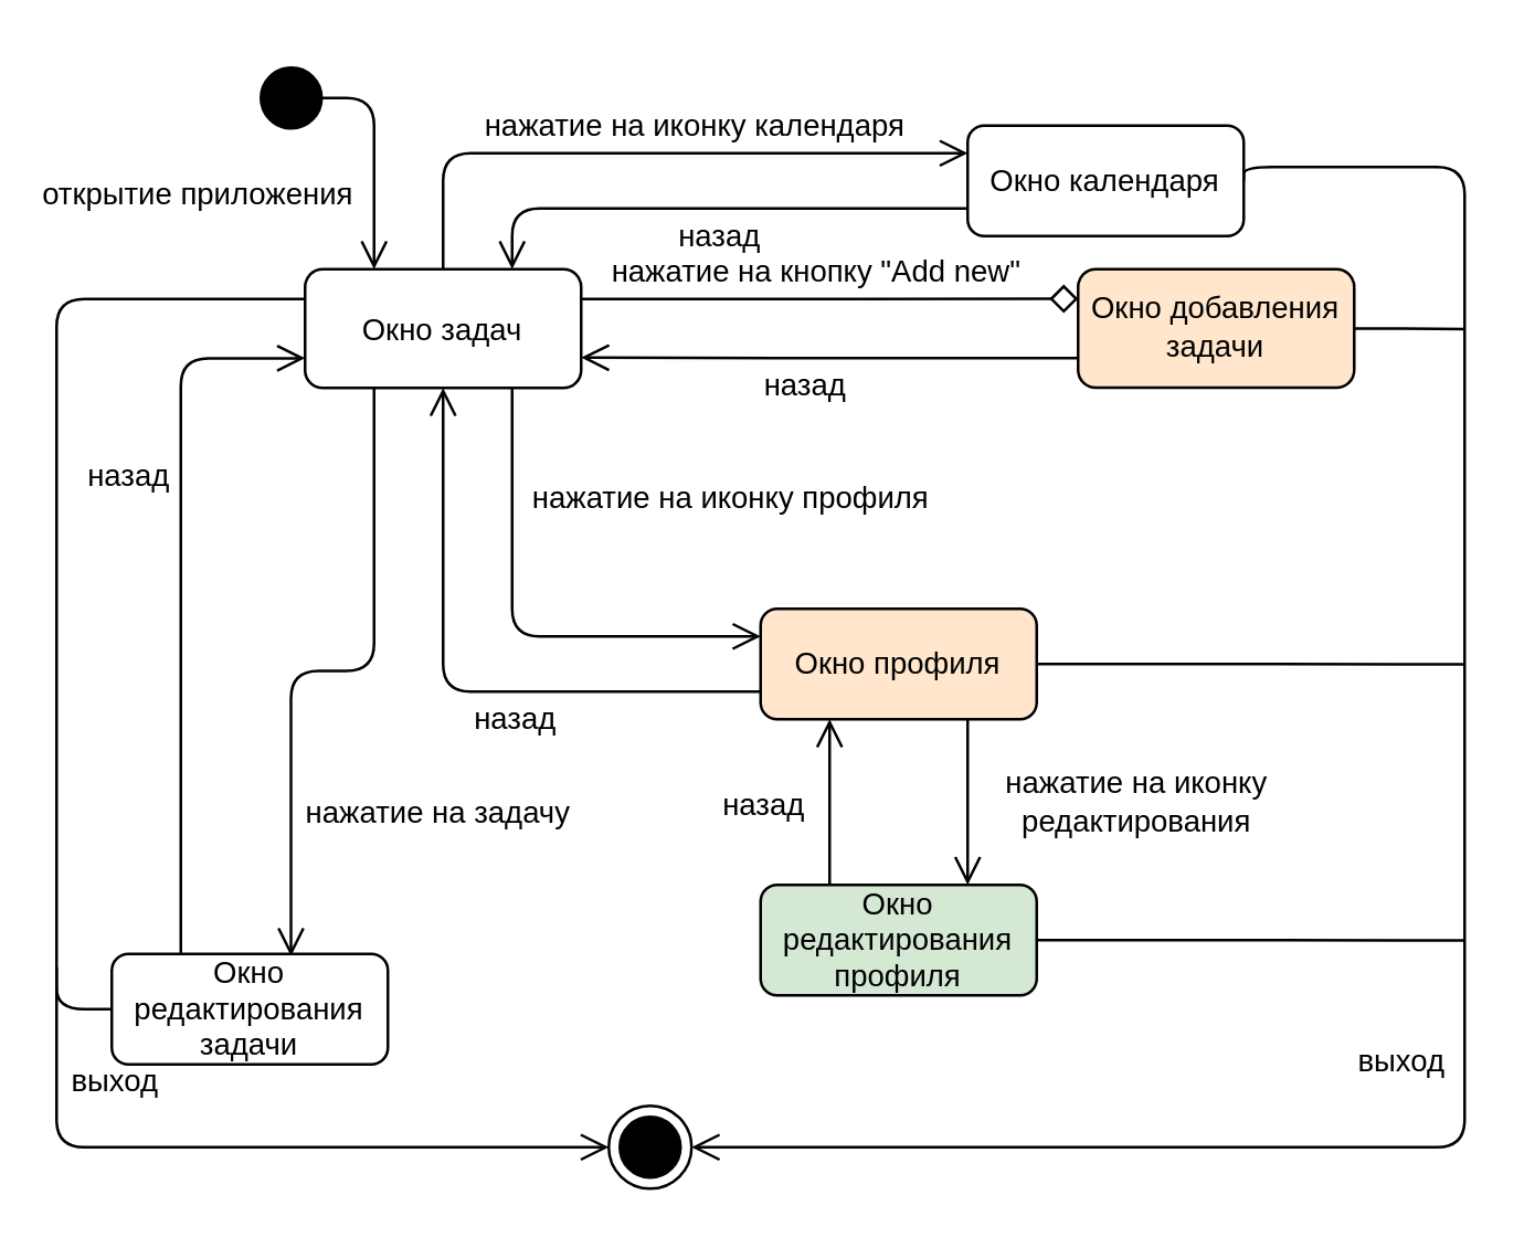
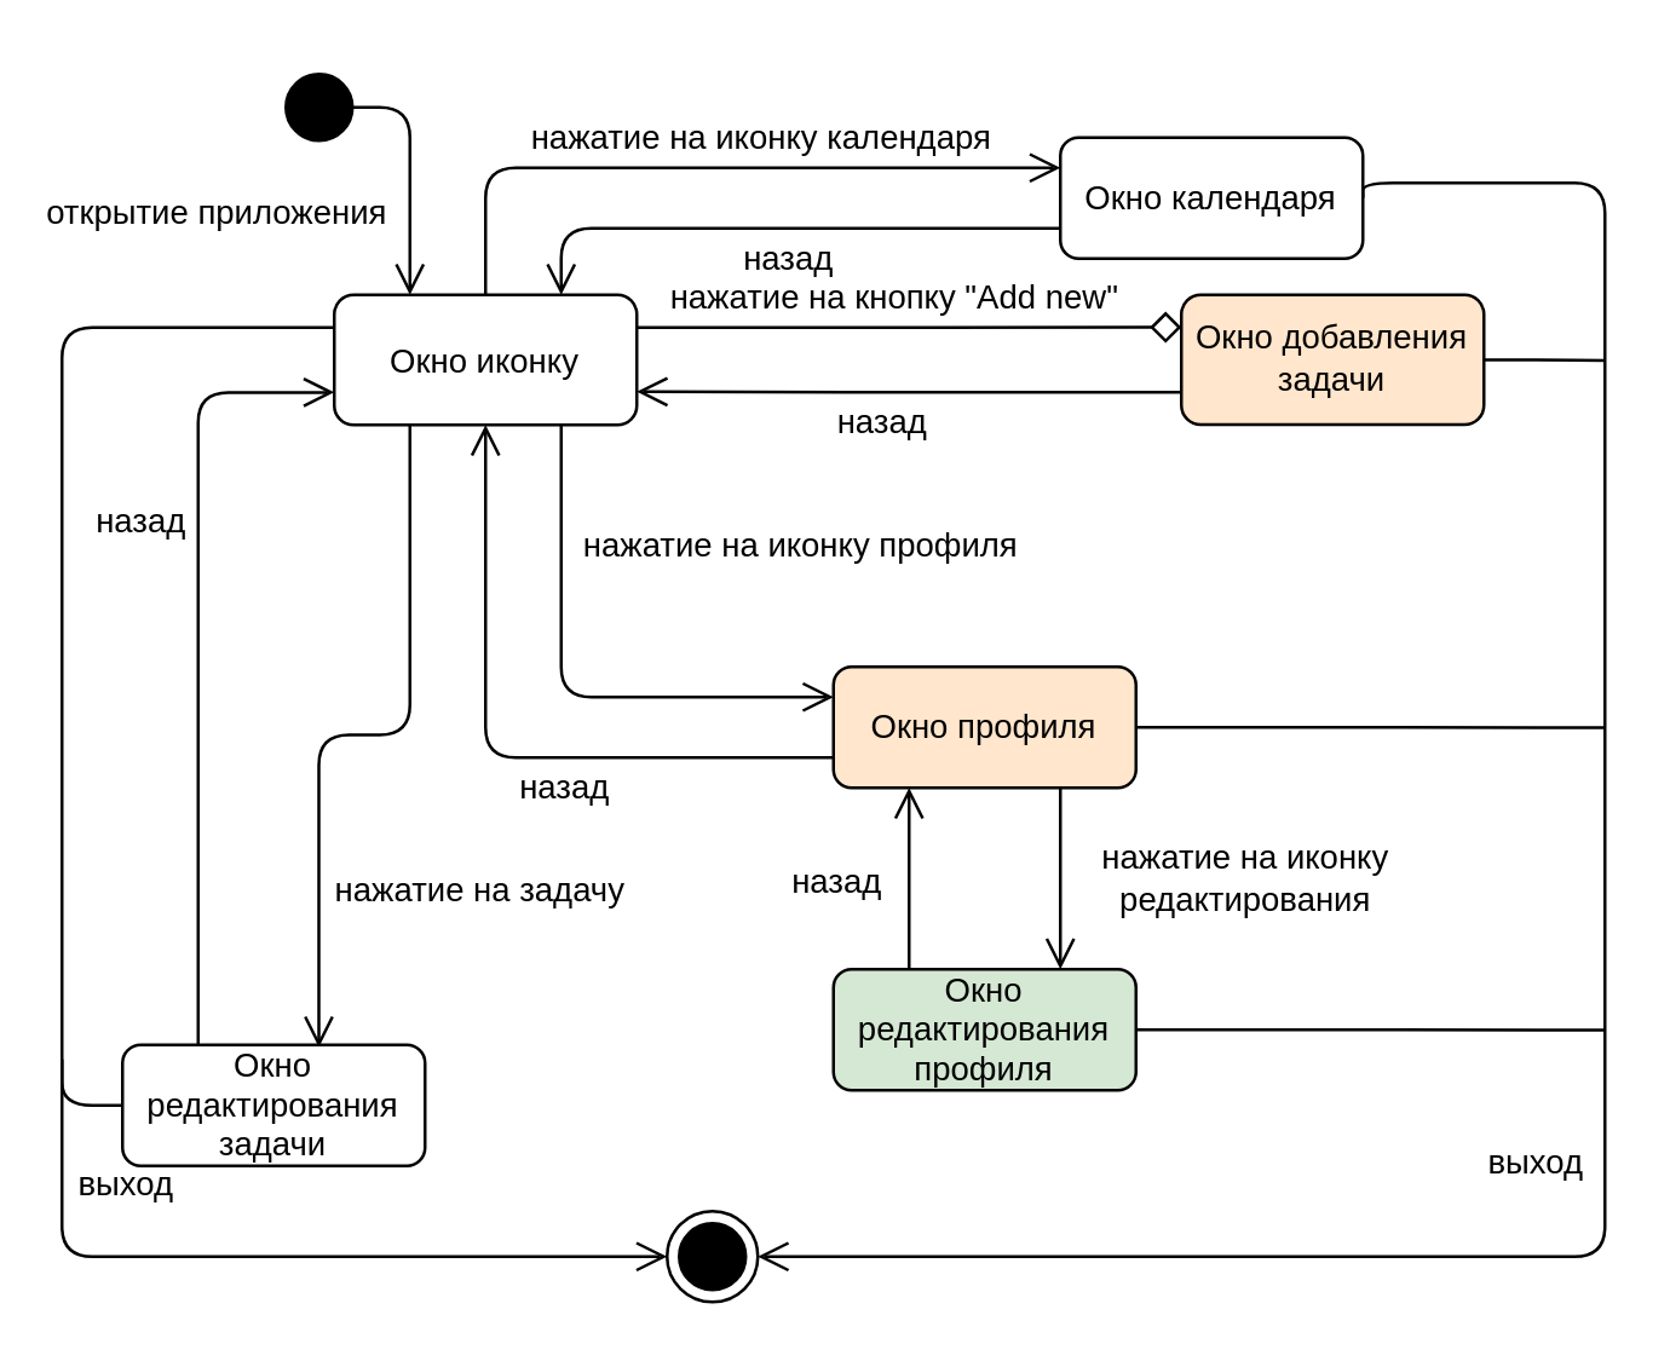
- <mxCell id="14" value="Окно задач" style="rounded=1;whiteSpace=wrap;html=1;labelBackgroundColor=none;strokeColor=#000000;fontSize=11;fontColor=#000000;" vertex="1" parent="1"><mxGeometry x="110" y="97" width="100" height="43" as="geometry" /></mxCell>
+ <mxCell id="14" value="Окно иконку" style="rounded=1;whiteSpace=wrap;html=1;labelBackgroundColor=none;strokeColor=#000000;fontSize=11;fontColor=#000000;" vertex="1" parent="1"><mxGeometry x="110" y="97" width="100" height="43" as="geometry" /></mxCell>
